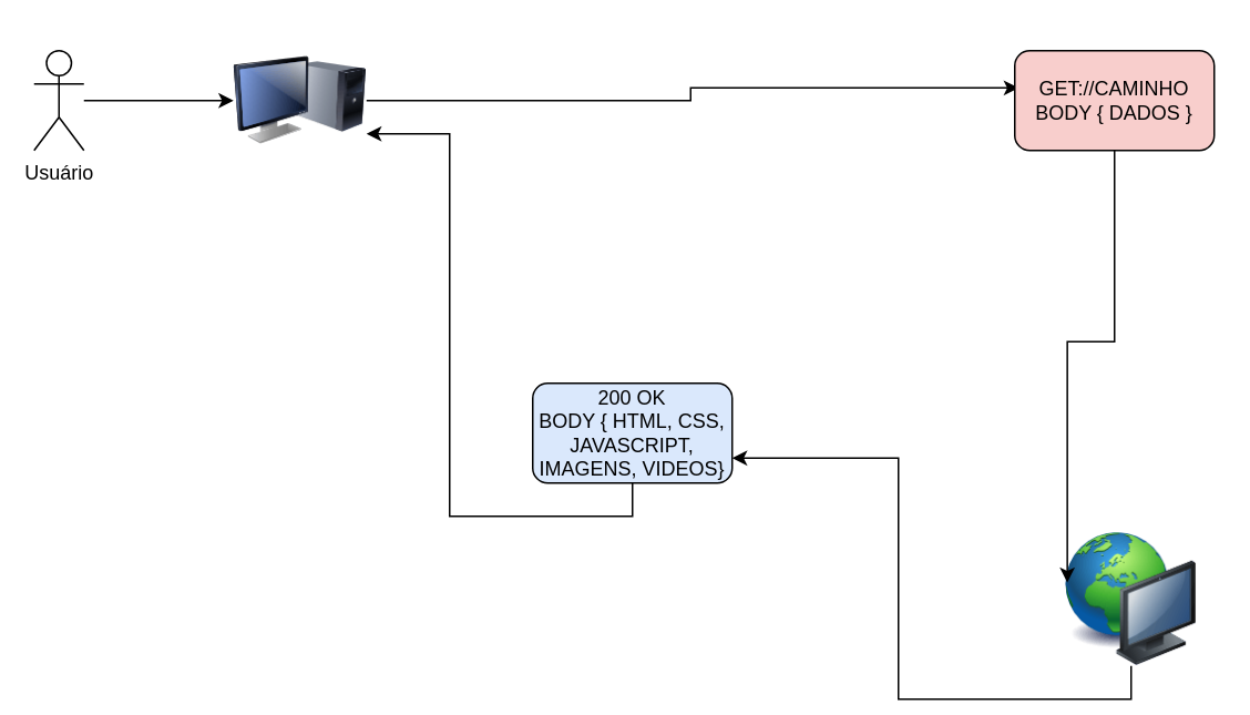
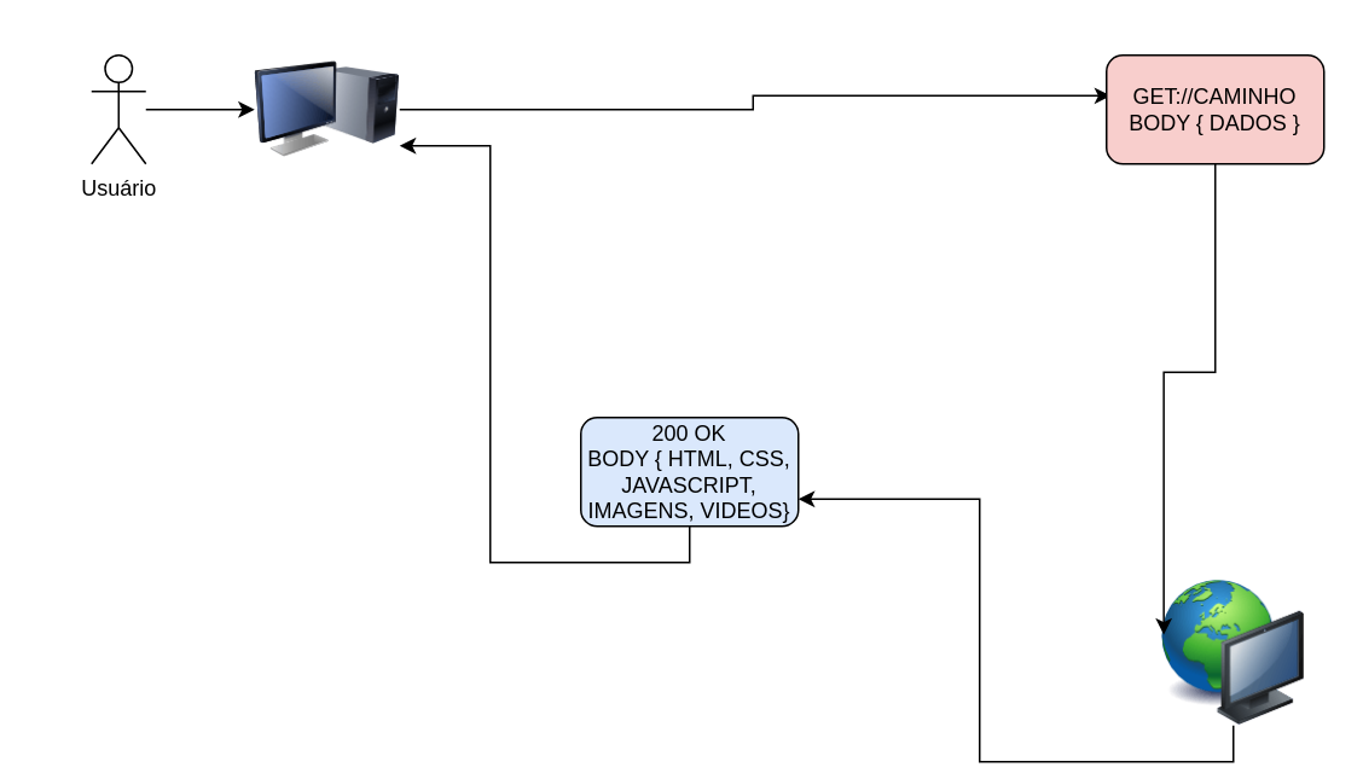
- <mxCell id="3" value="Usuário" style="shape=umlActor;verticalLabelPosition=bottom;verticalAlign=top;html=1;outlineConnect=0;" parent="1" vertex="1"><mxGeometry x="20" y="30" width="30" height="60" as="geometry" /></mxCell>
+ <mxCell id="3" value="Usuário" style="shape=umlActor;verticalLabelPosition=bottom;verticalAlign=top;html=1;outlineConnect=0;" parent="1" vertex="1"><mxGeometry x="50" y="30" width="30" height="60" as="geometry" /></mxCell>
